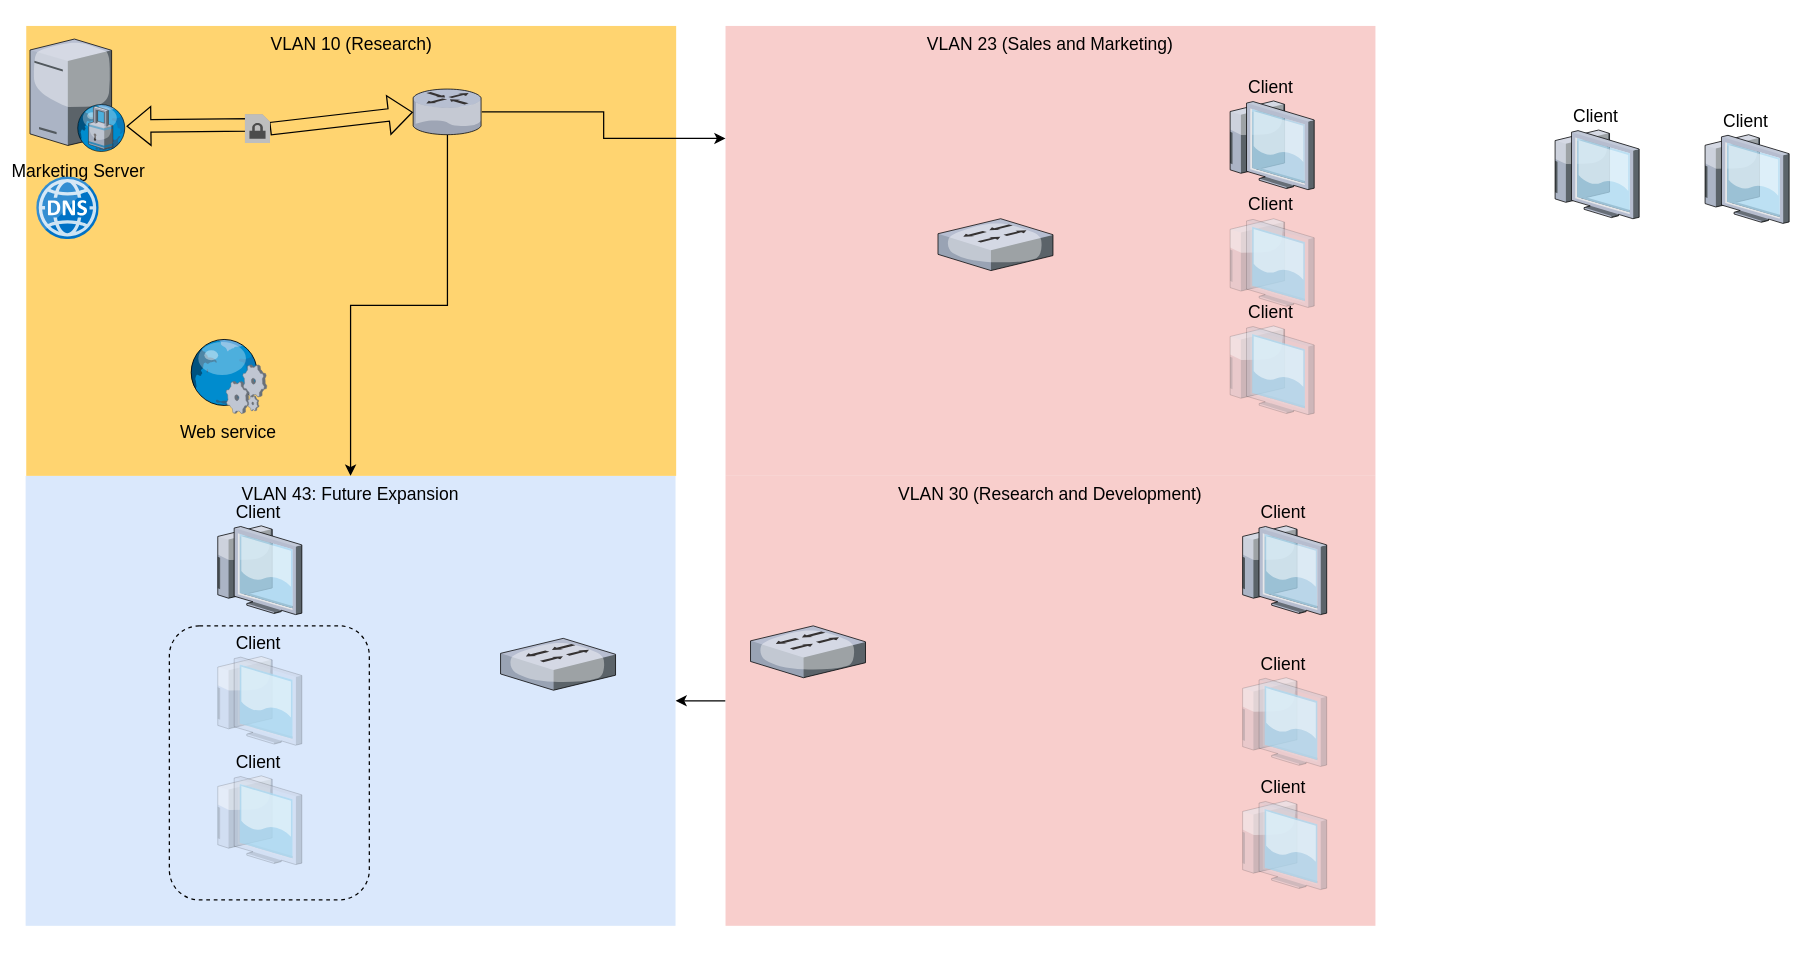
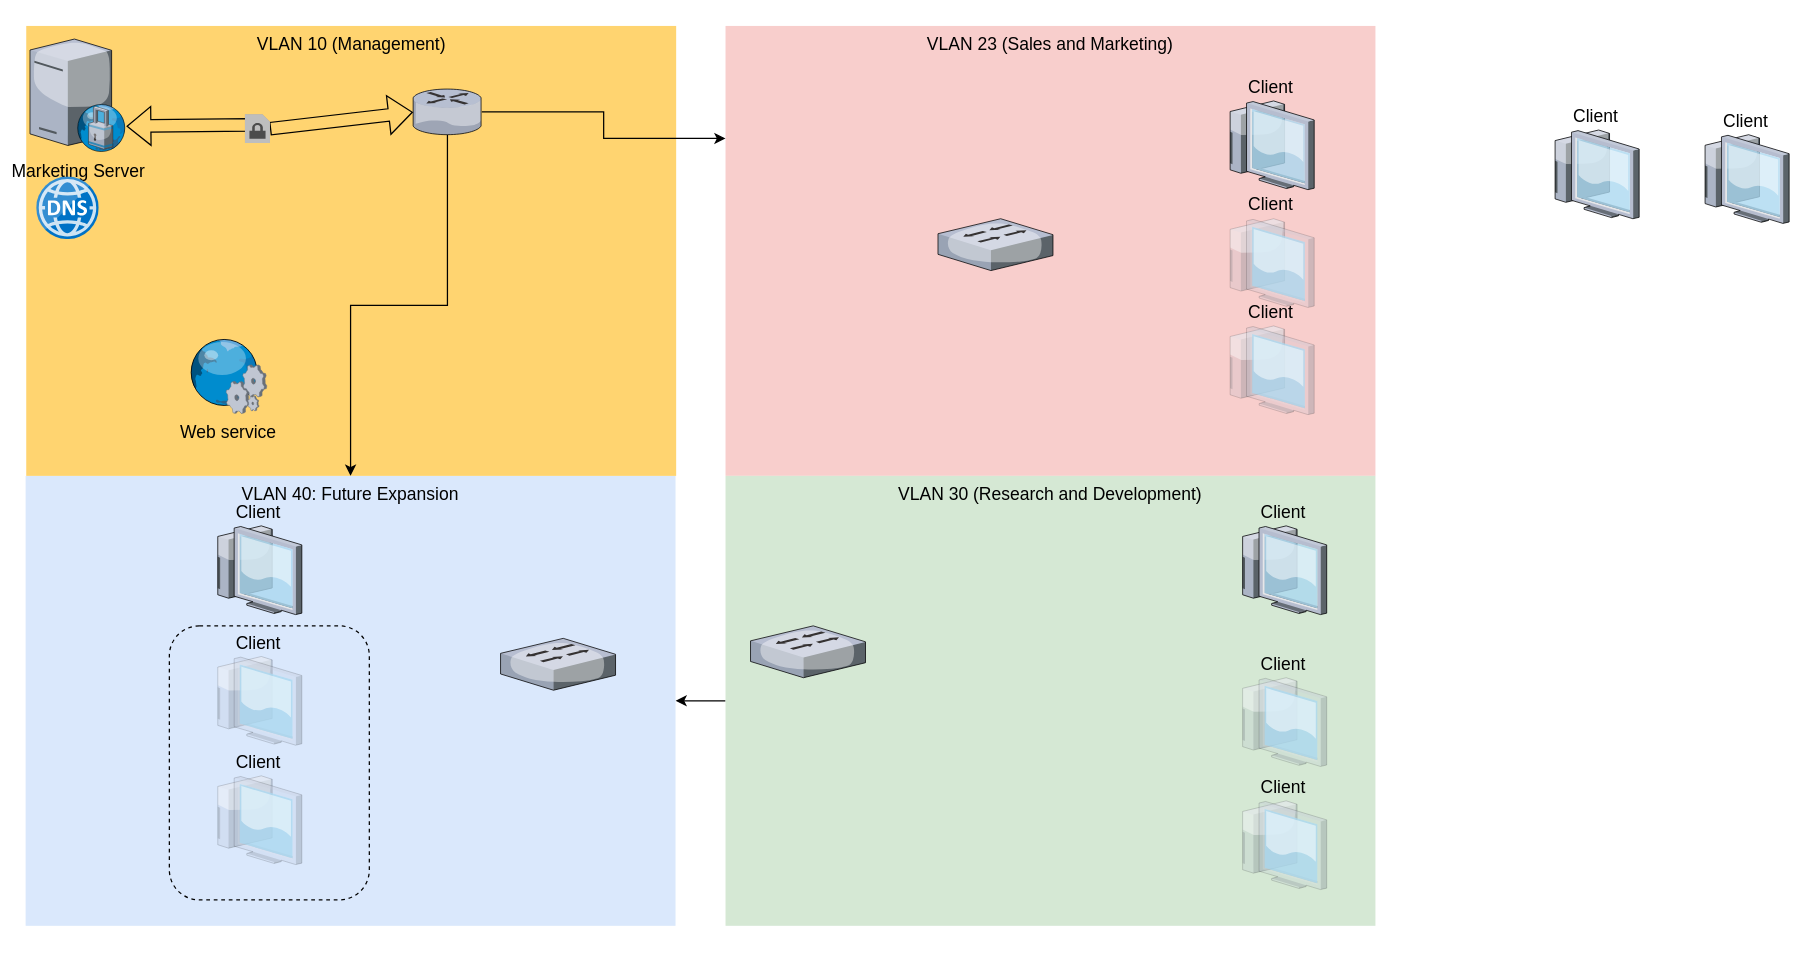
- <mxCell id="6" value="VLAN 10 (Research)" style="whiteSpace=wrap;html=1;fillColor=#FFD470;gradientColor=none;fontSize=14;strokeColor=none;verticalAlign=top;" parent="1" vertex="1"><mxGeometry x="20.5" y="20" width="520" height="360" as="geometry" /></mxCell>
+ <mxCell id="6" value="VLAN 10 (Management)" style="whiteSpace=wrap;html=1;fillColor=#FFD470;gradientColor=none;fontSize=14;strokeColor=none;verticalAlign=top;" parent="1" vertex="1"><mxGeometry x="20.5" y="20" width="520" height="360" as="geometry" /></mxCell>
- <mxCell id="5" value="VLAN 43: Future Expansion" style="whiteSpace=wrap;html=1;fillColor=#dae8fc;fontSize=14;strokeColor=none;verticalAlign=top;" parent="1" vertex="1"><mxGeometry y="380" width="520" height="360" as="geometry" x="20" /></mxCell>
+ <mxCell id="5" value="VLAN 40: Future Expansion" style="whiteSpace=wrap;html=1;fillColor=#dae8fc;fontSize=14;strokeColor=none;verticalAlign=top;" parent="1" vertex="1"><mxGeometry y="380" width="520" height="360" as="geometry" x="20" /></mxCell>
- <mxCell id="4" value="VLAN 30 (Research and Development)" style="whiteSpace=wrap;html=1;fillColor=#f8cecc;fontSize=14;strokeColor=none;verticalAlign=top;" parent="1" vertex="1"><mxGeometry x="580" y="380" width="520" height="360" as="geometry" /></mxCell>
+ <mxCell id="4" value="VLAN 30 (Research and Development)" style="whiteSpace=wrap;html=1;fillColor=#d5e8d4;fontSize=14;strokeColor=none;verticalAlign=top;" parent="1" vertex="1"><mxGeometry x="580" y="380" width="520" height="360" as="geometry" /></mxCell>
